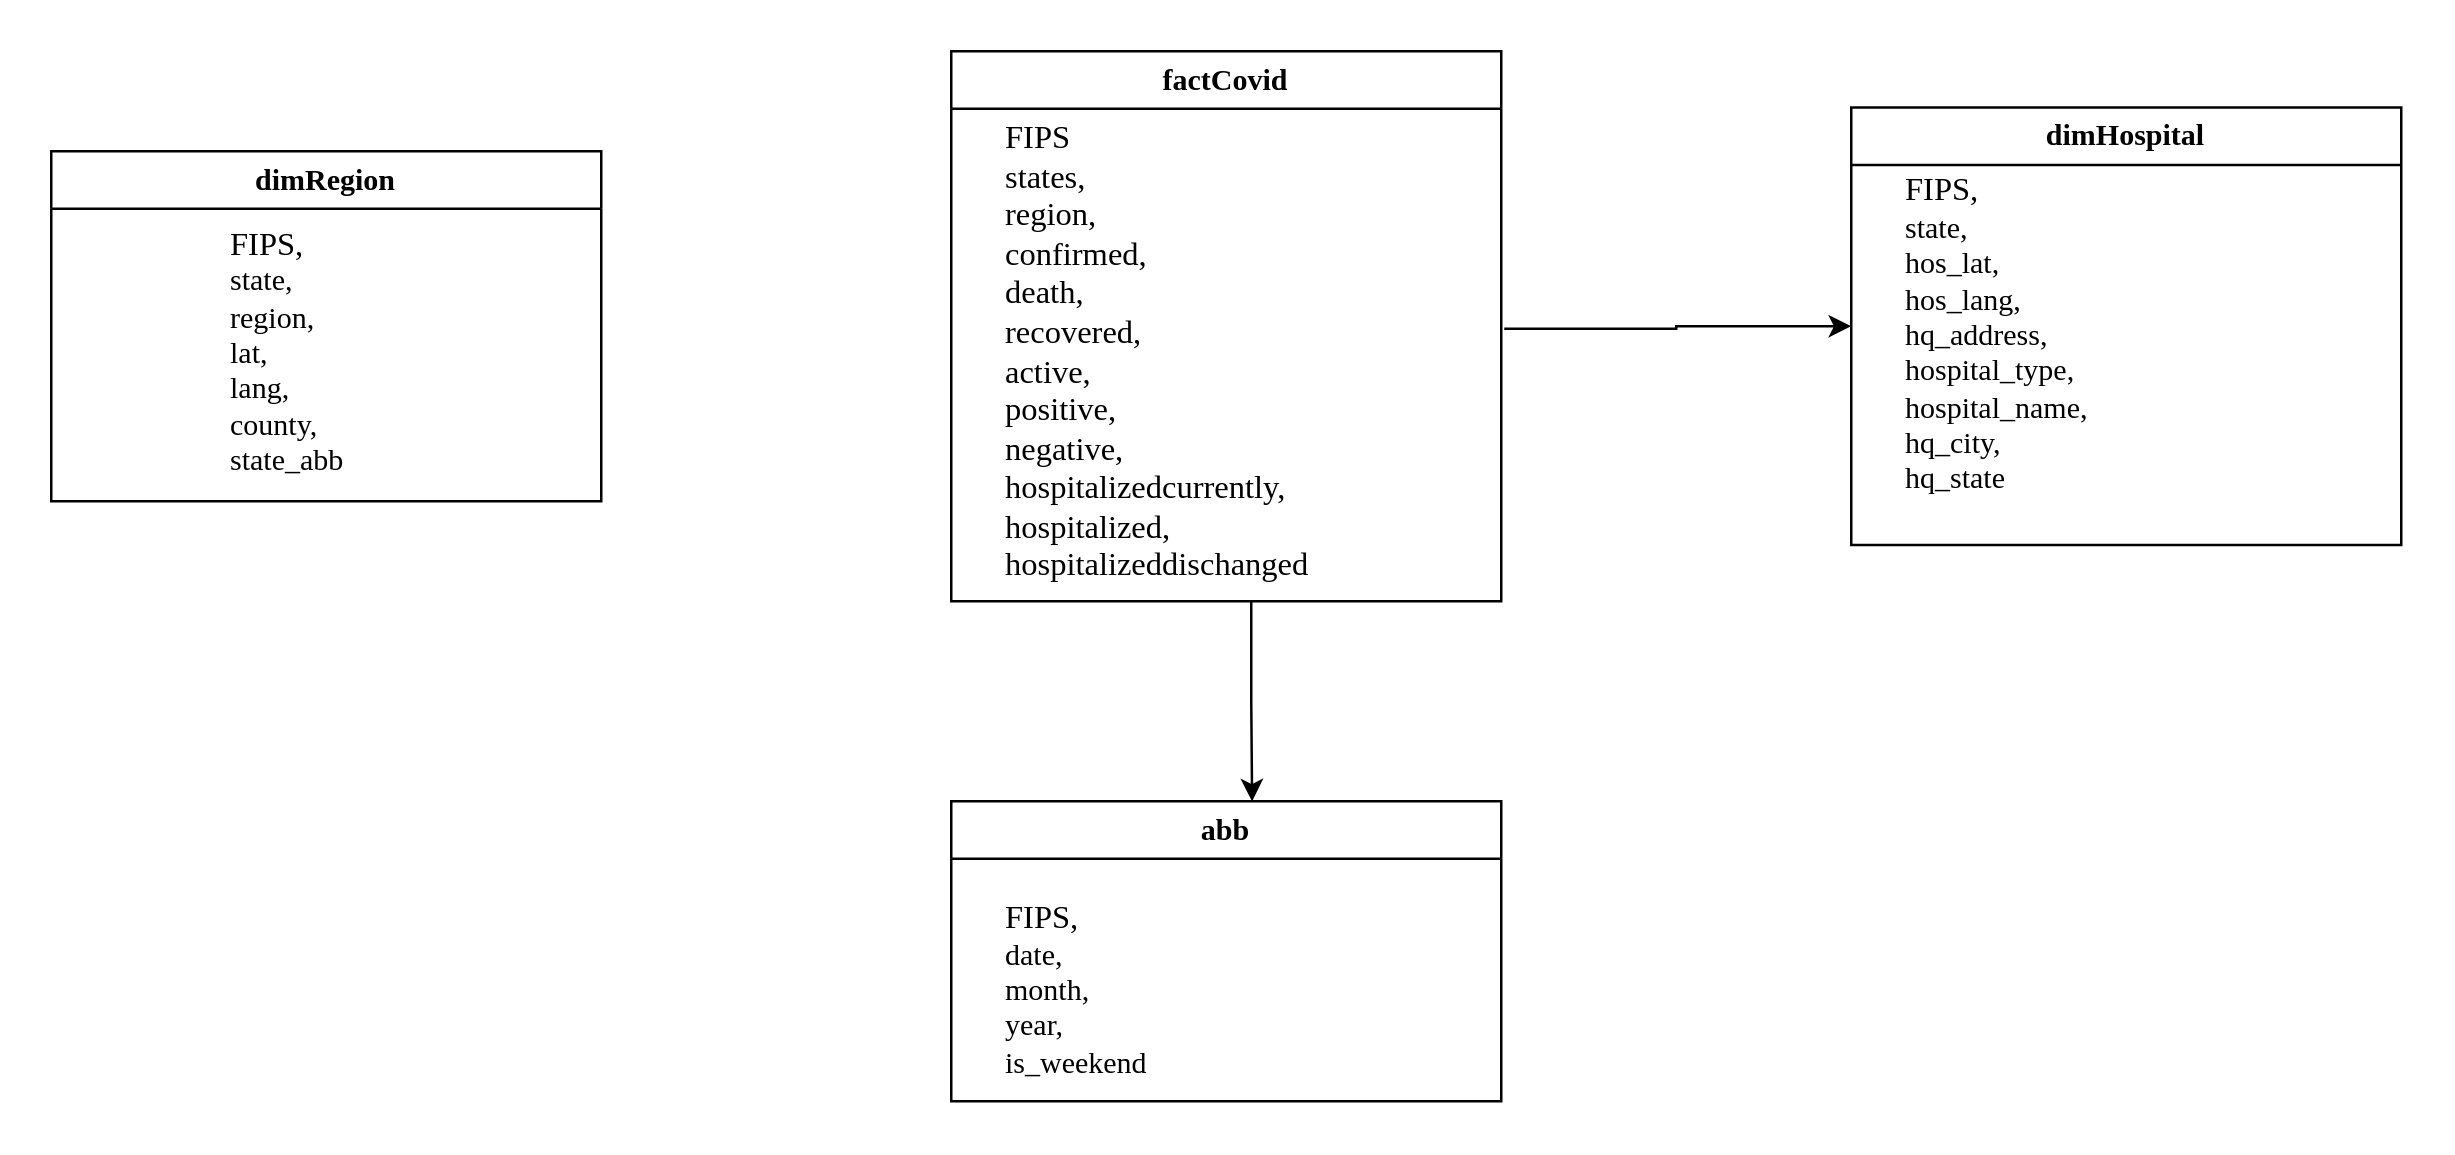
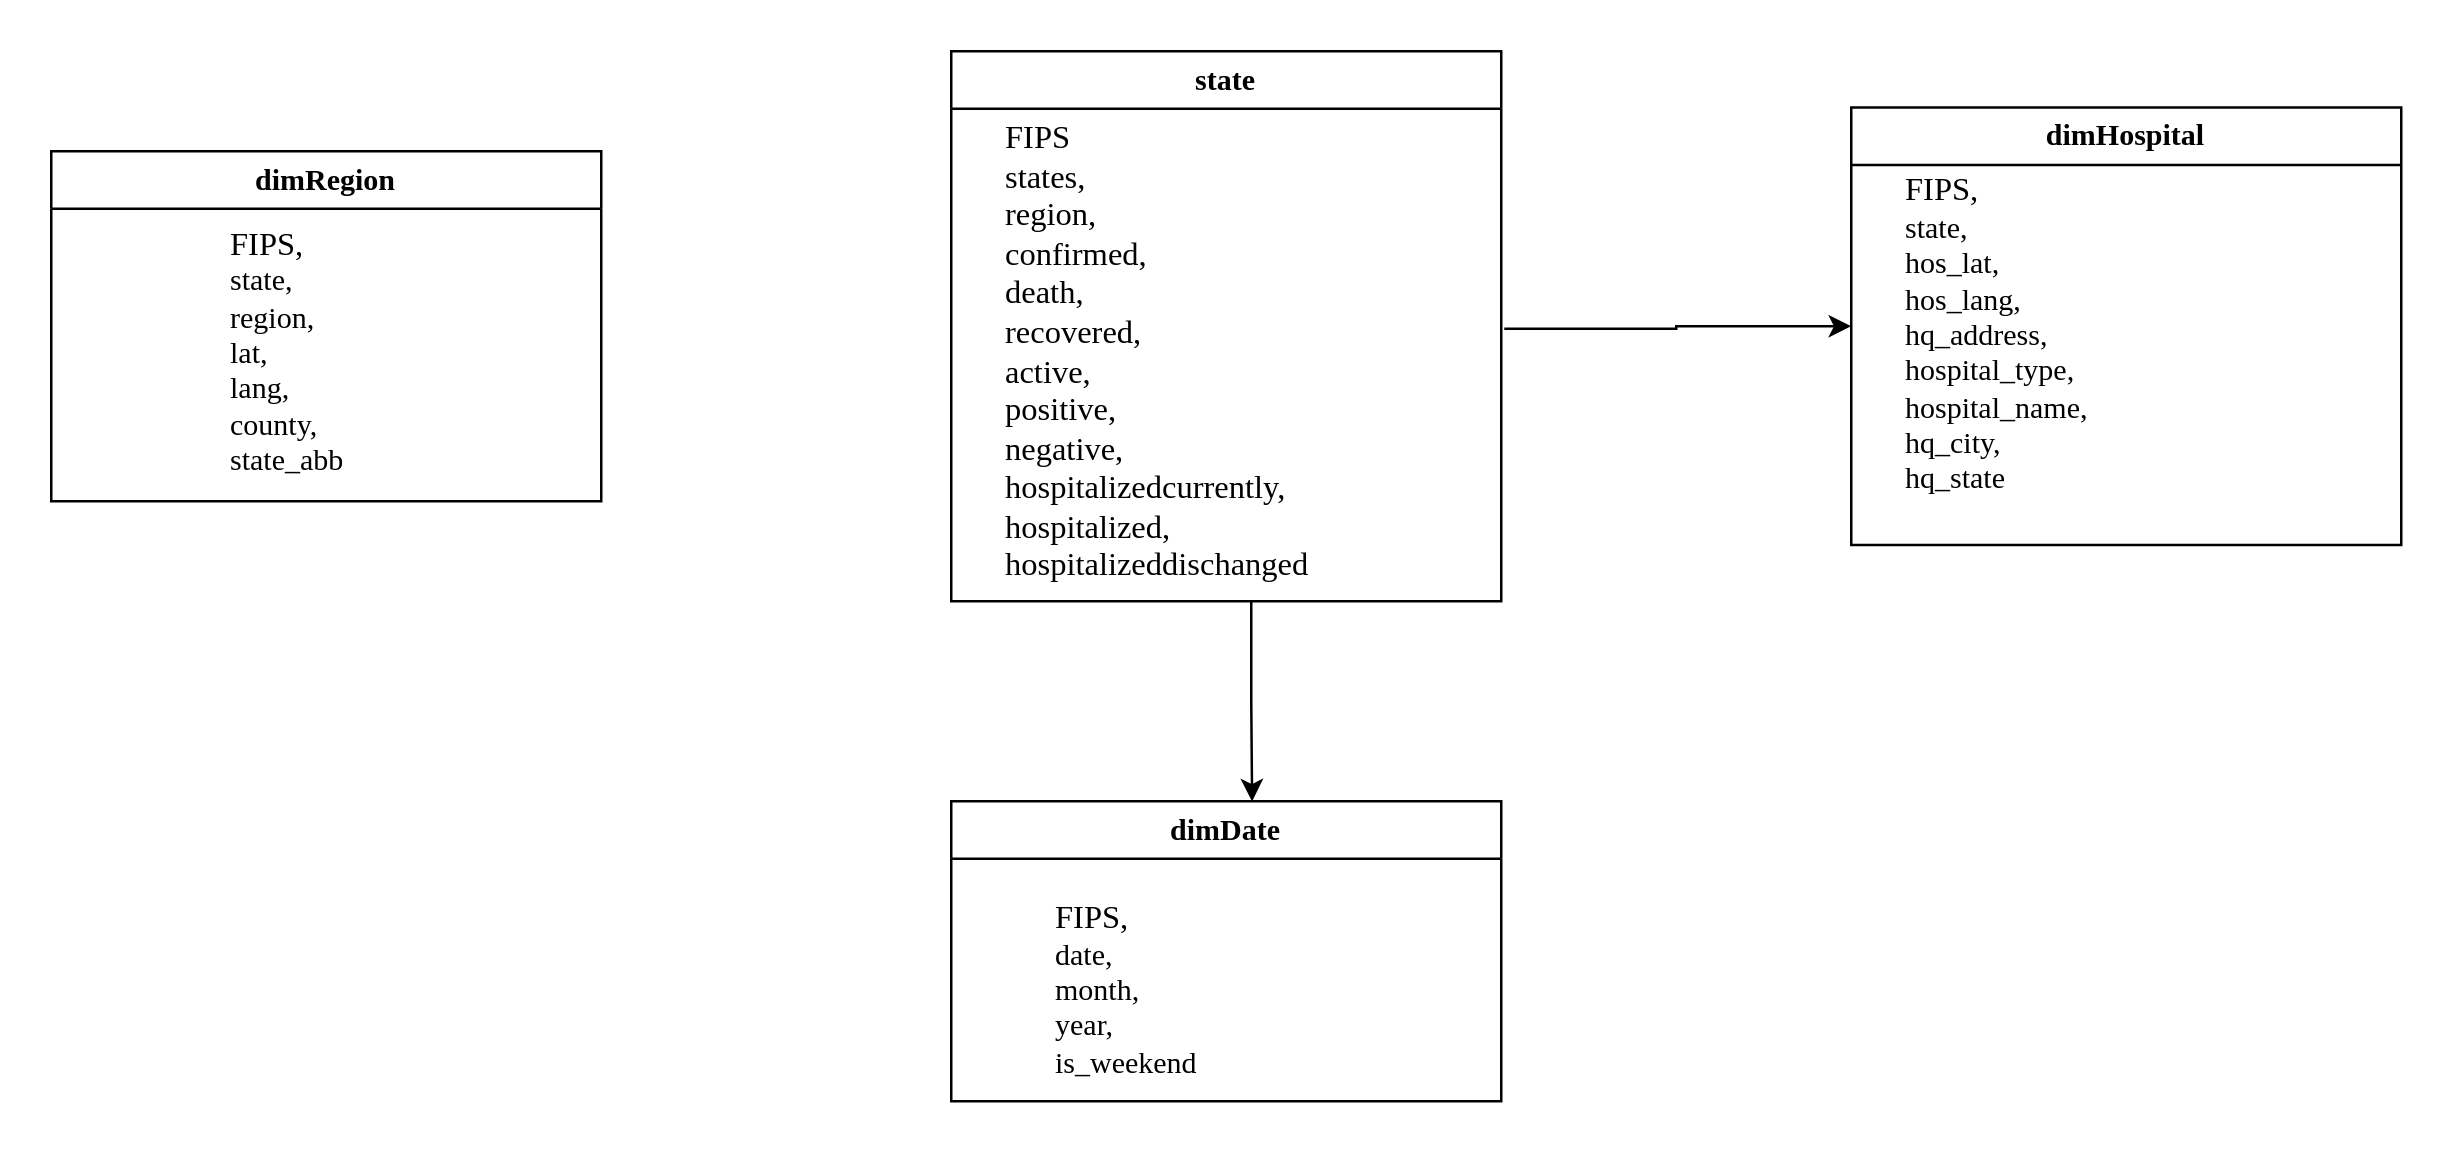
- <mxCell id="2" value="&lt;font&gt;factCovid&lt;/font&gt;" style="swimlane;html=1;fontFamily=Lucida Console;whiteSpace=wrap;spacingTop=0;" vertex="1" parent="1"><mxGeometry x="380" y="20" width="220" height="220" as="geometry" /></mxCell>
+ <mxCell id="2" value="&lt;font&gt;state&lt;/font&gt;" style="swimlane;html=1;fontFamily=Lucida Console;whiteSpace=wrap;spacingTop=0;" vertex="1" parent="1"><mxGeometry x="380" y="20" width="220" height="220" as="geometry" /></mxCell>
- <mxCell id="8" value="&lt;font&gt;abb&lt;/font&gt;" style="swimlane;html=1;startSize=23;fontFamily=Lucida Console;whiteSpace=wrap;spacingTop=0;" vertex="1" parent="1"><mxGeometry x="380" y="320" width="220" height="120" as="geometry" /></mxCell>
+ <mxCell id="8" value="&lt;font&gt;dimDate&lt;/font&gt;" style="swimlane;html=1;startSize=23;fontFamily=Lucida Console;whiteSpace=wrap;spacingTop=0;" vertex="1" parent="1"><mxGeometry x="380" y="320" width="220" height="120" as="geometry" /></mxCell>
- <mxCell id="9" value="&lt;span style=&quot;font-size: 13px;&quot;&gt;FIPS,&lt;br&gt;&lt;/span&gt;date,&lt;br&gt;month,&lt;br&gt;year,&lt;br&gt;is_weekend" style="text;html=1;align=left;verticalAlign=middle;resizable=0;points=[];autosize=1;strokeColor=none;fillColor=none;fontFamily=Lucida Console;spacingTop=0;" vertex="1" parent="8"><mxGeometry x="20" y="35" width="100" height="80" as="geometry" /></mxCell>
+ <mxCell id="9" value="&lt;span style=&quot;font-size: 13px;&quot;&gt;FIPS,&lt;br&gt;&lt;/span&gt;date,&lt;br&gt;month,&lt;br&gt;year,&lt;br&gt;is_weekend" style="text;html=1;align=left;verticalAlign=middle;resizable=0;points=[];autosize=1;strokeColor=none;fillColor=none;fontFamily=Lucida Console;spacingTop=0;" vertex="1" parent="8"><mxGeometry x="40" y="35" width="100" height="80" as="geometry" /></mxCell>
